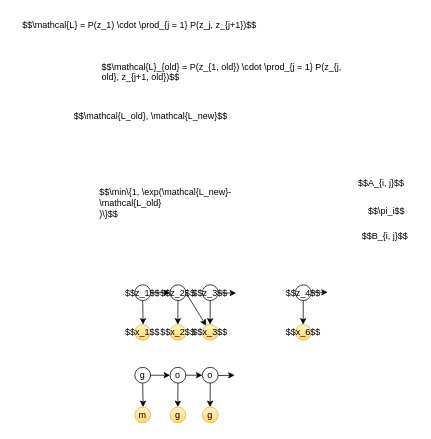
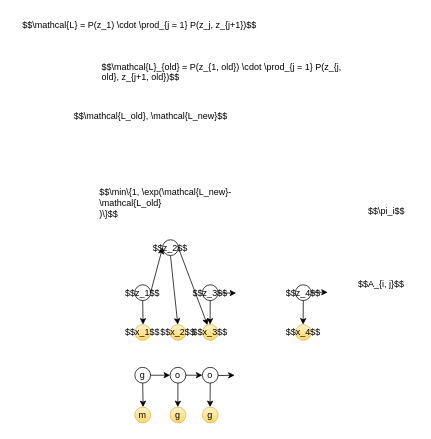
- <mxCell id="34" value="$$A_{i, j}$$" style="text;html=1;align=center;verticalAlign=middle;resizable=0;points=[];autosize=1;strokeColor=none;fillColor=none;" vertex="1" parent="1"><mxGeometry x="467" y="231" width="79" height="26" as="geometry" /></mxCell>
+ <mxCell id="34" value="$$A_{i, j}$$" style="text;html=1;align=center;verticalAlign=middle;resizable=0;points=[];autosize=1;strokeColor=none;fillColor=none;" vertex="1" parent="1"><mxGeometry x="467" y="366" width="79" height="26" as="geometry" /></mxCell>
- <mxCell id="35" value="$$B_{i, j}$$" style="text;html=1;align=center;verticalAlign=middle;resizable=0;points=[];autosize=1;strokeColor=none;fillColor=none;" vertex="1" parent="1"><mxGeometry x="472.61" y="302" width="79" height="26" as="geometry" /></mxCell>
- <mxCell id="7" value="$$z_2$$" style="ellipse;whiteSpace=wrap;html=1;aspect=fixed;" vertex="1" parent="1"><mxGeometry x="226" y="379" width="21" height="21" as="geometry" /></mxCell>
+ <mxCell id="7" value="$$z_2$$" style="ellipse;whiteSpace=wrap;html=1;aspect=fixed;" vertex="1" parent="1"><mxGeometry x="216" y="319" width="21" height="21" as="geometry" /></mxCell>
- <mxCell id="20" value="$$x_6$$" style="ellipse;whiteSpace=wrap;html=1;aspect=fixed;fillColor=#fff2cc;gradientColor=#ffd966;strokeColor=#d6b656;" vertex="1" parent="1"><mxGeometry x="393" y="432" width="21" height="21" as="geometry" /></mxCell>
+ <mxCell id="20" value="$$x_4$$" style="ellipse;whiteSpace=wrap;html=1;aspect=fixed;fillColor=#fff2cc;gradientColor=#ffd966;strokeColor=#d6b656;" vertex="1" parent="1"><mxGeometry x="393" y="432" width="21" height="21" as="geometry" /></mxCell>
